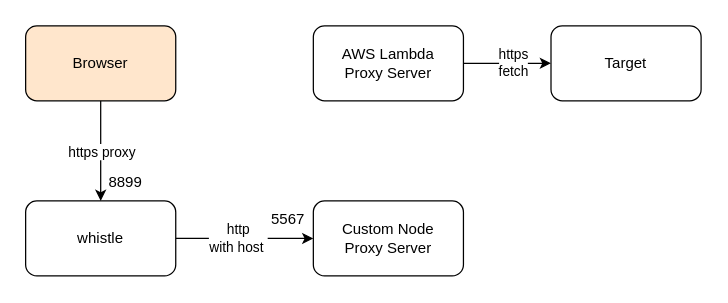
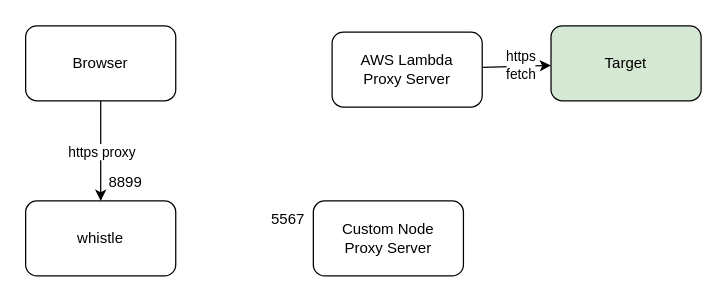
- <mxCell id="4" value="Browser" style="rounded=1;whiteSpace=wrap;html=1;fillColor=#ffe6cc;" parent="1" vertex="1"><mxGeometry x="20" y="20" width="120" height="60" as="geometry" /></mxCell>
+ <mxCell id="4" value="Browser" style="rounded=1;whiteSpace=wrap;html=1;" parent="1" vertex="1"><mxGeometry x="20" y="20" width="120" height="60" as="geometry" /></mxCell>
- <mxCell id="10" value="AWS Lambda&lt;br&gt;Proxy Server" style="rounded=1;whiteSpace=wrap;html=1;" parent="1" vertex="1"><mxGeometry x="250" y="20" width="120" height="60" as="geometry" /></mxCell>
+ <mxCell id="10" value="AWS Lambda&lt;br&gt;Proxy Server" style="rounded=1;whiteSpace=wrap;html=1;" parent="1" vertex="1"><mxGeometry x="265" y="25" width="120" height="60" as="geometry" /></mxCell>
- <mxCell id="11" value="Target" style="rounded=1;whiteSpace=wrap;html=1;" parent="1" vertex="1"><mxGeometry x="440" y="20" width="120" height="60" as="geometry" /></mxCell>
+ <mxCell id="11" value="Target" style="rounded=1;whiteSpace=wrap;html=1;fillColor=#d5e8d4;" parent="1" vertex="1"><mxGeometry x="440" y="20" width="120" height="60" as="geometry" /></mxCell>
- <mxCell id="5" value="" style="edgeStyle=none;html=1;" parent="1" source="7" target="8" edge="1"><mxGeometry relative="1" as="geometry" /></mxCell>
- <mxCell id="6" value="http&lt;br&gt;with host&amp;nbsp;" style="edgeLabel;html=1;align=center;verticalAlign=middle;resizable=0;points=[];" parent="5" vertex="1" connectable="0"><mxGeometry x="-0.136" y="1" relative="1" as="geometry"><mxPoint x="1" as="offset" /></mxGeometry></mxCell>
